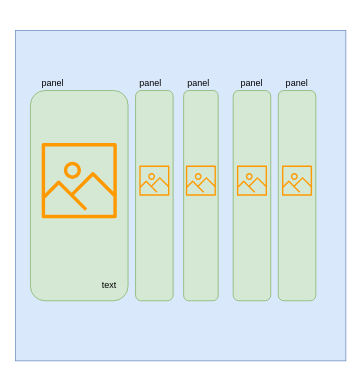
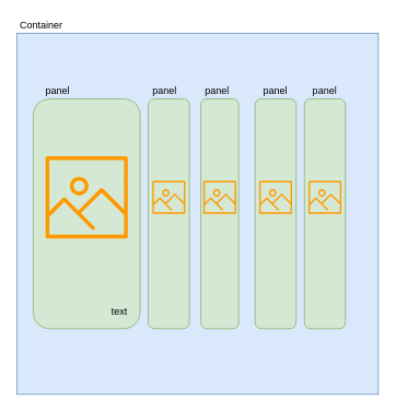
+ <mxCell id="3" value="Container" style="text;html=1;strokeColor=none;fillColor=none;align=center;verticalAlign=middle;whiteSpace=wrap;rounded=0;" vertex="1" parent="1"><mxGeometry x="30" y="20" width="40" height="20" as="geometry" /></mxCell>
